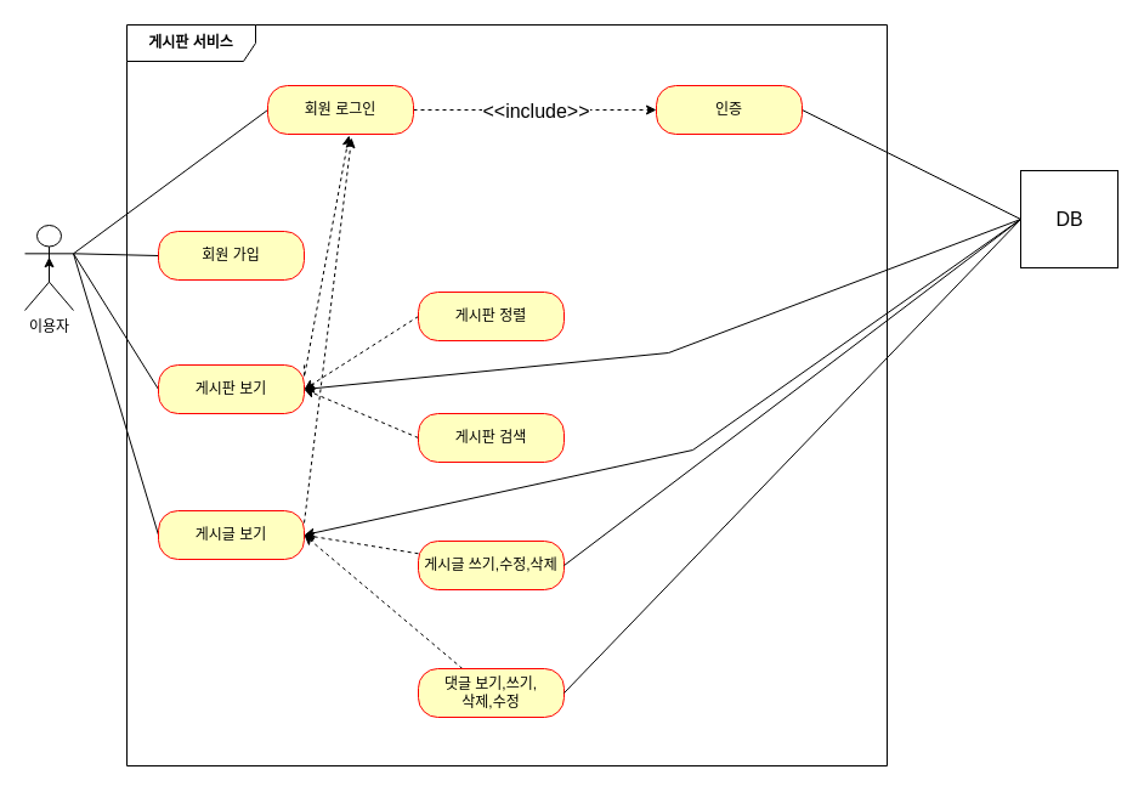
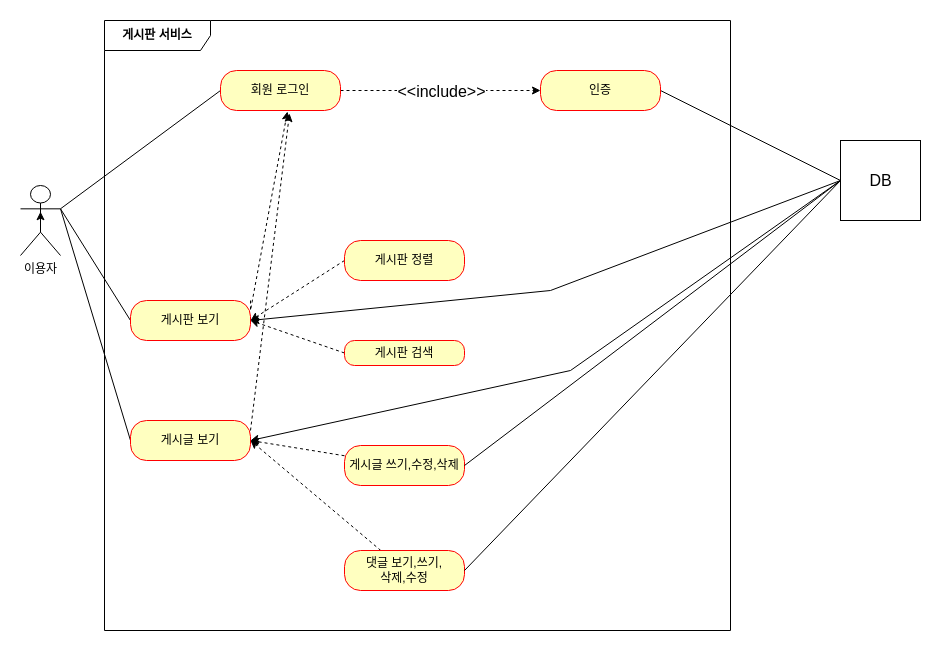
- <mxCell id="5" style="rounded=0;orthogonalLoop=1;jettySize=auto;html=1;entryX=1;entryY=0.333;entryDx=0;entryDy=0;entryPerimeter=0;endArrow=none;endFill=0;exitX=0;exitY=0.5;exitDx=0;exitDy=0;" edge="1" parent="1" source="6" target="2"><mxGeometry relative="1" as="geometry"><mxPoint x="130" y="200" as="sourcePoint" /></mxGeometry></mxCell>
- <mxCell id="6" value="회원 가입" style="rounded=1;whiteSpace=wrap;html=1;arcSize=40;fontColor=#000000;fillColor=#ffffc0;strokeColor=#ff0000;" vertex="1" parent="1"><mxGeometry x="130" y="190" width="120" height="40" as="geometry" /></mxCell>
- <mxCell id="22" value="게시판 검색" style="rounded=1;whiteSpace=wrap;html=1;arcSize=40;fontColor=#000000;fillColor=#ffffc0;strokeColor=#ff0000;" vertex="1" parent="1"><mxGeometry x="344" y="340" width="120" height="40" as="geometry" /></mxCell>
+ <mxCell id="22" value="게시판 검색" style="rounded=1;whiteSpace=wrap;html=1;arcSize=40;fontColor=#000000;fillColor=#ffffc0;strokeColor=#ff0000;" vertex="1" parent="1"><mxGeometry x="344" y="340" width="120" height="25" as="geometry" /></mxCell>
